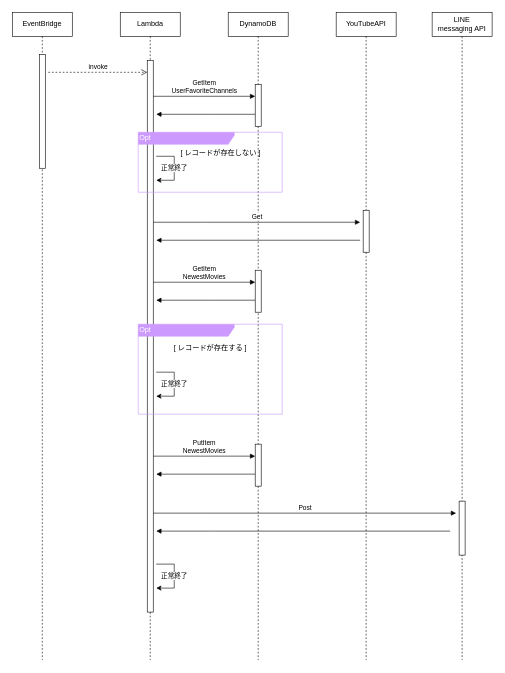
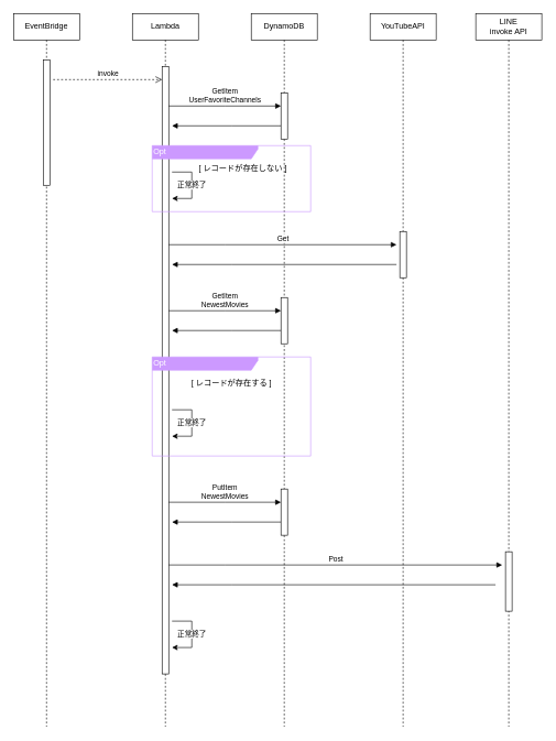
- <mxCell id="21" value="LINE &lt;br&gt;messaging API" style="shape=umlLifeline;perimeter=lifelinePerimeter;whiteSpace=wrap;html=1;container=0;dropTarget=0;collapsible=0;recursiveResize=0;outlineConnect=0;portConstraint=eastwest;newEdgeStyle={&quot;edgeStyle&quot;:&quot;elbowEdgeStyle&quot;,&quot;elbow&quot;:&quot;vertical&quot;,&quot;curved&quot;:0,&quot;rounded&quot;:0};" vertex="1" parent="1"><mxGeometry x="720" y="20" width="100" height="1080" as="geometry" /></mxCell>
+ <mxCell id="21" value="LINE &lt;br&gt;invoke API" style="shape=umlLifeline;perimeter=lifelinePerimeter;whiteSpace=wrap;html=1;container=0;dropTarget=0;collapsible=0;recursiveResize=0;outlineConnect=0;portConstraint=eastwest;newEdgeStyle={&quot;edgeStyle&quot;:&quot;elbowEdgeStyle&quot;,&quot;elbow&quot;:&quot;vertical&quot;,&quot;curved&quot;:0,&quot;rounded&quot;:0};" vertex="1" parent="1"><mxGeometry x="720" y="20" width="100" height="1080" as="geometry" /></mxCell>
